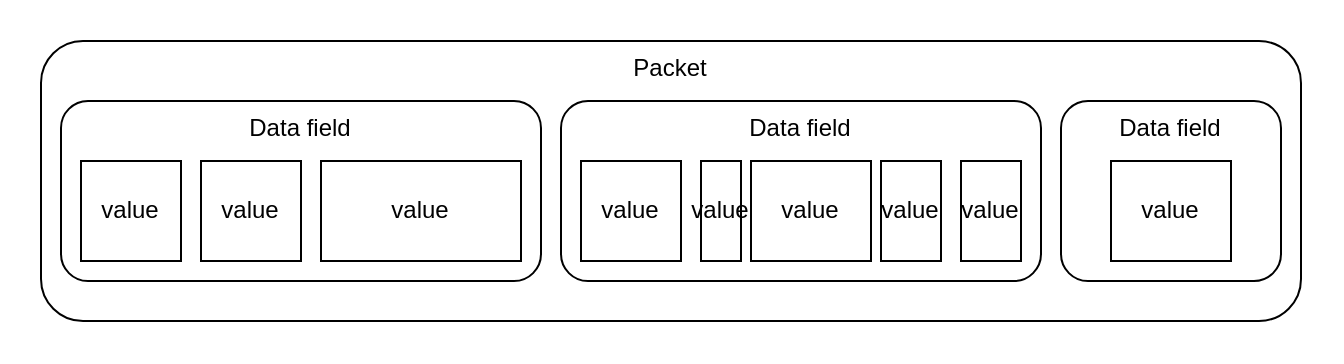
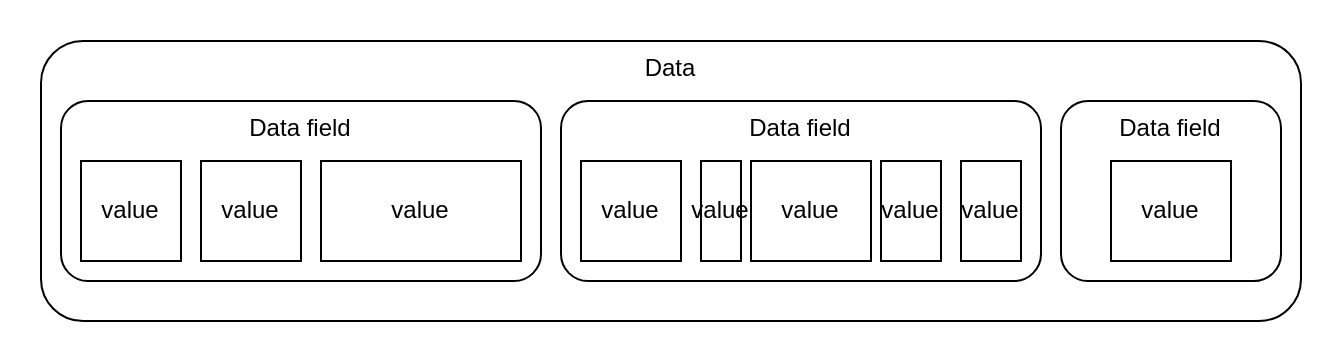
- <mxCell id="2" value="Packet" style="rounded=1;whiteSpace=wrap;html=1;verticalAlign=top;" vertex="1" parent="1"><mxGeometry x="20" y="20" width="630" height="140" as="geometry" /></mxCell>
+ <mxCell id="2" value="Data" style="rounded=1;whiteSpace=wrap;html=1;verticalAlign=top;" vertex="1" parent="1"><mxGeometry x="20" y="20" width="630" height="140" as="geometry" /></mxCell>
